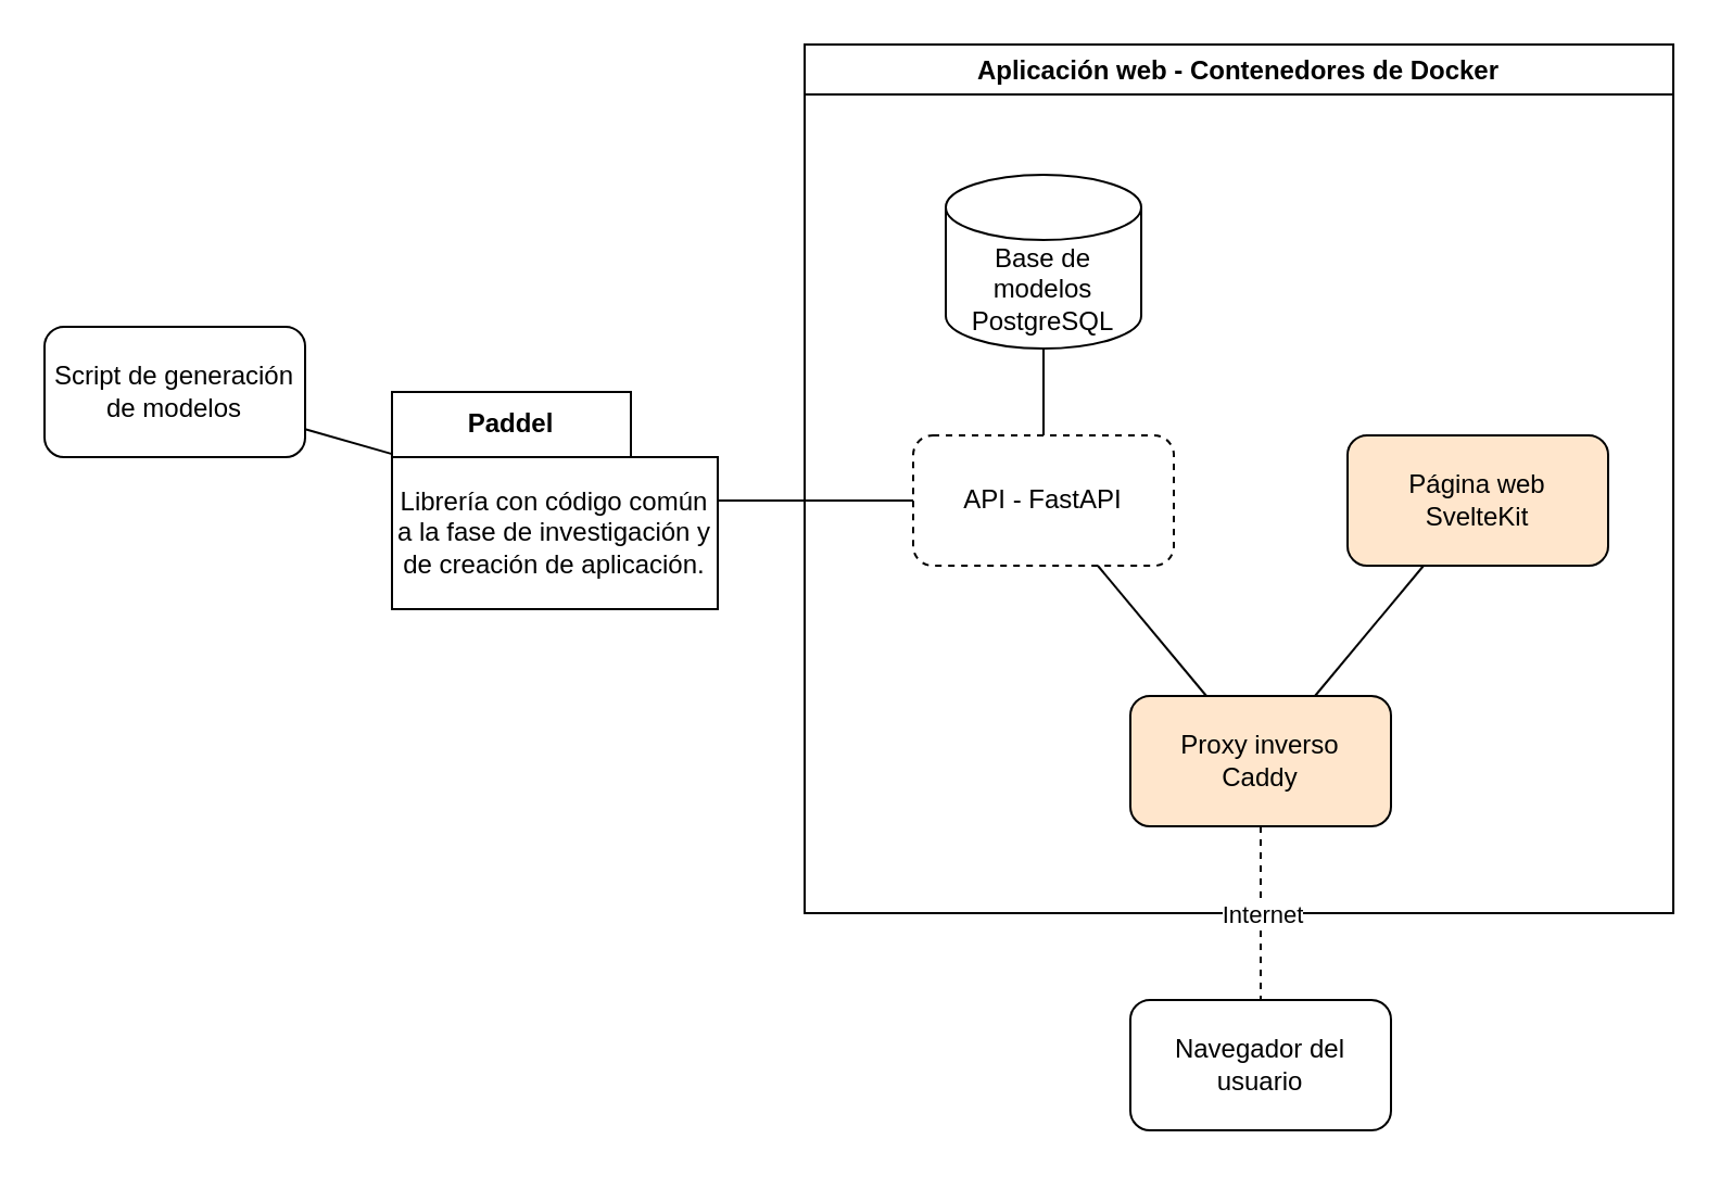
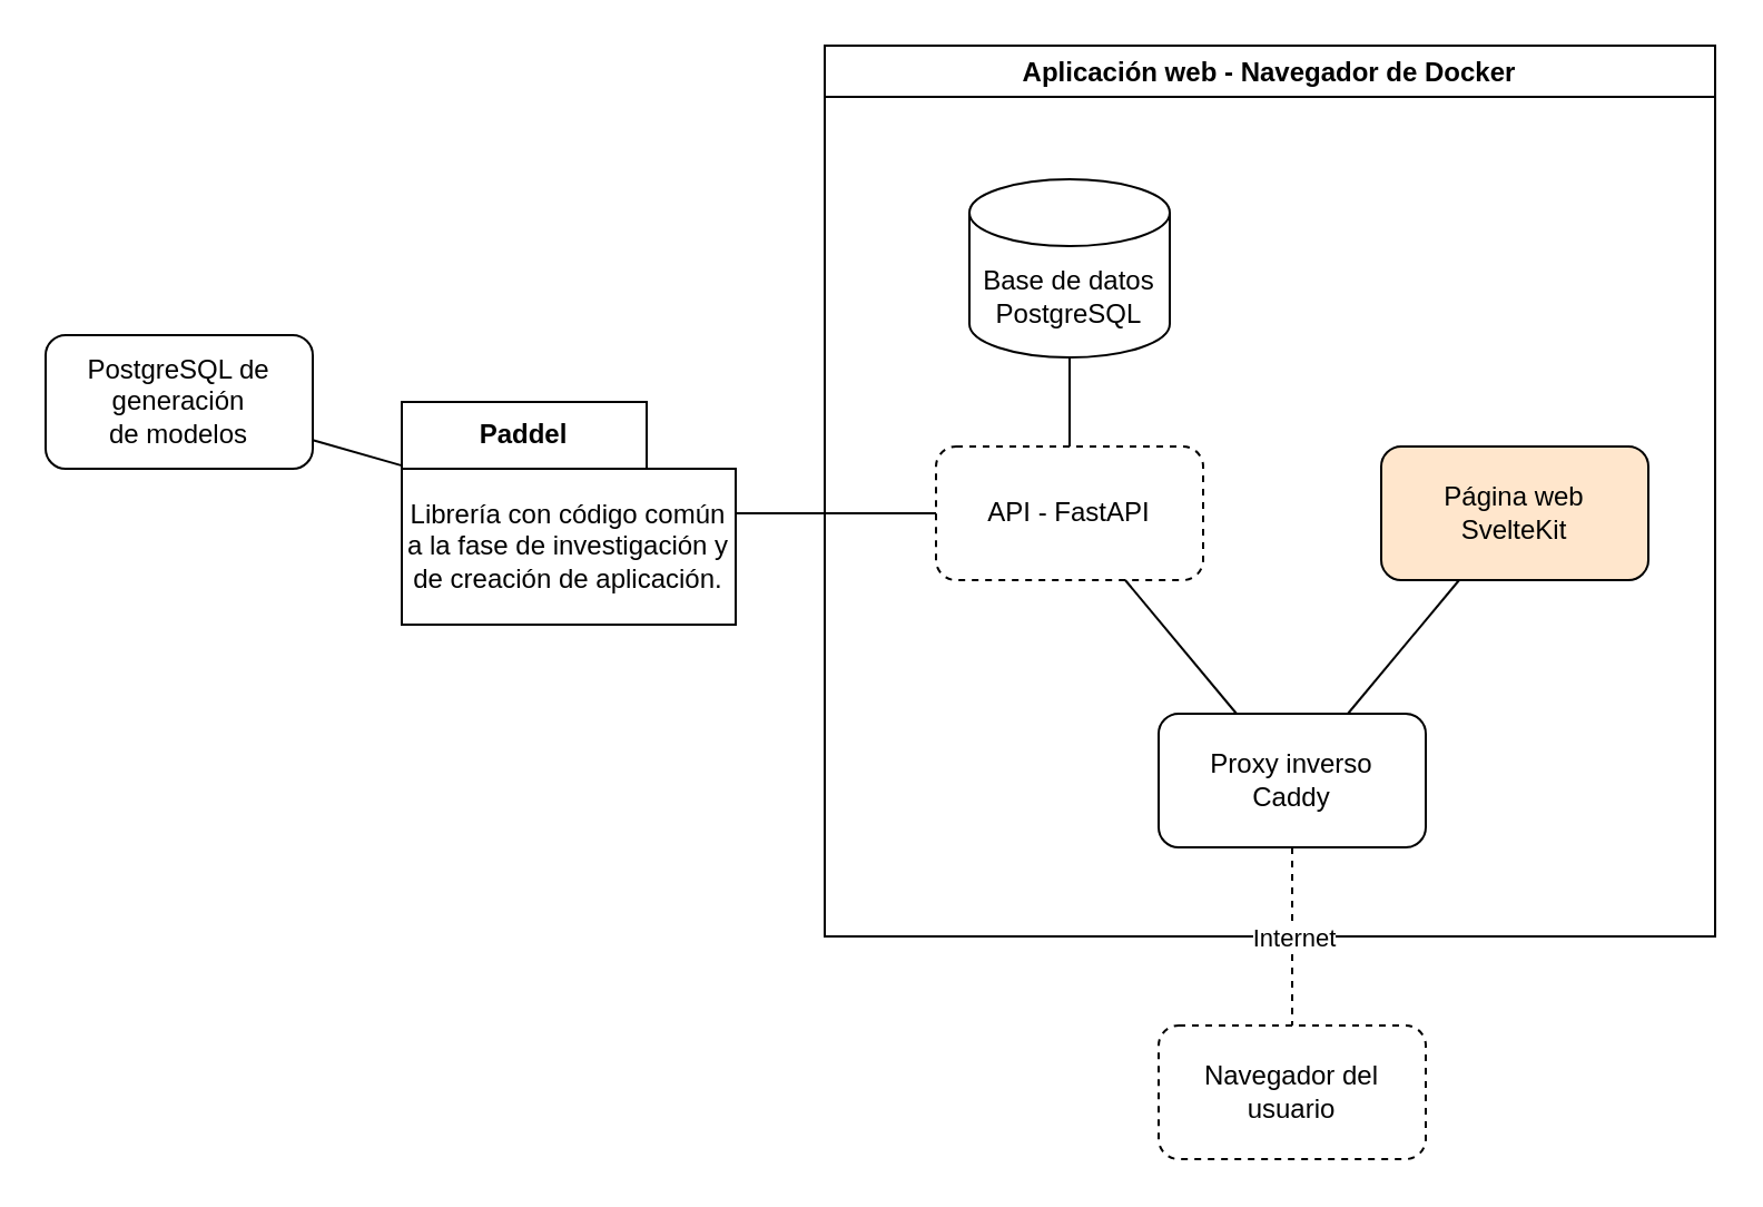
- <mxCell id="4" value="Aplicación web - Contenedores de Docker" style="swimlane;" vertex="1" parent="1"><mxGeometry x="370" y="20" width="400" height="400" as="geometry" /></mxCell>
+ <mxCell id="4" value="Aplicación web - Navegador de Docker" style="swimlane;" vertex="1" parent="1"><mxGeometry x="370" y="20" width="400" height="400" as="geometry" /></mxCell>
- <mxCell id="6" value="&lt;div&gt;Base de modelos&lt;br&gt;&lt;/div&gt;&lt;div&gt;PostgreSQL&lt;br&gt;&lt;/div&gt;" style="shape=cylinder3;whiteSpace=wrap;html=1;boundedLbl=1;backgroundOutline=1;size=15;" vertex="1" parent="4"><mxGeometry x="65" y="60" width="90" height="80" as="geometry" /></mxCell>
+ <mxCell id="6" value="&lt;div&gt;Base de datos&lt;br&gt;&lt;/div&gt;&lt;div&gt;PostgreSQL&lt;br&gt;&lt;/div&gt;" style="shape=cylinder3;whiteSpace=wrap;html=1;boundedLbl=1;backgroundOutline=1;size=15;" vertex="1" parent="4"><mxGeometry x="65" y="60" width="90" height="80" as="geometry" /></mxCell>
- <mxCell id="16" value="&lt;div&gt;Script de generación&lt;/div&gt;&lt;div&gt;de modelos&lt;br&gt;&lt;/div&gt;" style="rounded=1;whiteSpace=wrap;html=1;" vertex="1" parent="1"><mxGeometry x="20" y="150" width="120" height="60" as="geometry" /></mxCell>
+ <mxCell id="16" value="&lt;div&gt;PostgreSQL de generación&lt;/div&gt;&lt;div&gt;de modelos&lt;br&gt;&lt;/div&gt;" style="rounded=1;whiteSpace=wrap;html=1;" vertex="1" parent="1"><mxGeometry x="20" y="150" width="120" height="60" as="geometry" /></mxCell>
- <mxCell id="8" value="&lt;div&gt;Proxy inverso&lt;/div&gt;&lt;div&gt;Caddy&lt;br&gt;&lt;/div&gt;" style="rounded=1;whiteSpace=wrap;html=1;fillColor=#ffe6cc;" vertex="1" parent="4"><mxGeometry x="150" y="300" width="120" height="60" as="geometry" /></mxCell>
+ <mxCell id="8" value="&lt;div&gt;Proxy inverso&lt;/div&gt;&lt;div&gt;Caddy&lt;br&gt;&lt;/div&gt;" style="rounded=1;whiteSpace=wrap;html=1;" vertex="1" parent="4"><mxGeometry x="150" y="300" width="120" height="60" as="geometry" /></mxCell>
- <mxCell id="15" value="&lt;div&gt;Navegador del usuario&lt;/div&gt;" style="rounded=1;whiteSpace=wrap;html=1;" vertex="1" parent="1"><mxGeometry x="520" y="460" width="120" height="60" as="geometry" /></mxCell>
+ <mxCell id="15" value="&lt;div&gt;Navegador del usuario&lt;/div&gt;" style="rounded=1;whiteSpace=wrap;html=1;dashed=1;" vertex="1" parent="1"><mxGeometry x="520" y="460" width="120" height="60" as="geometry" /></mxCell>
